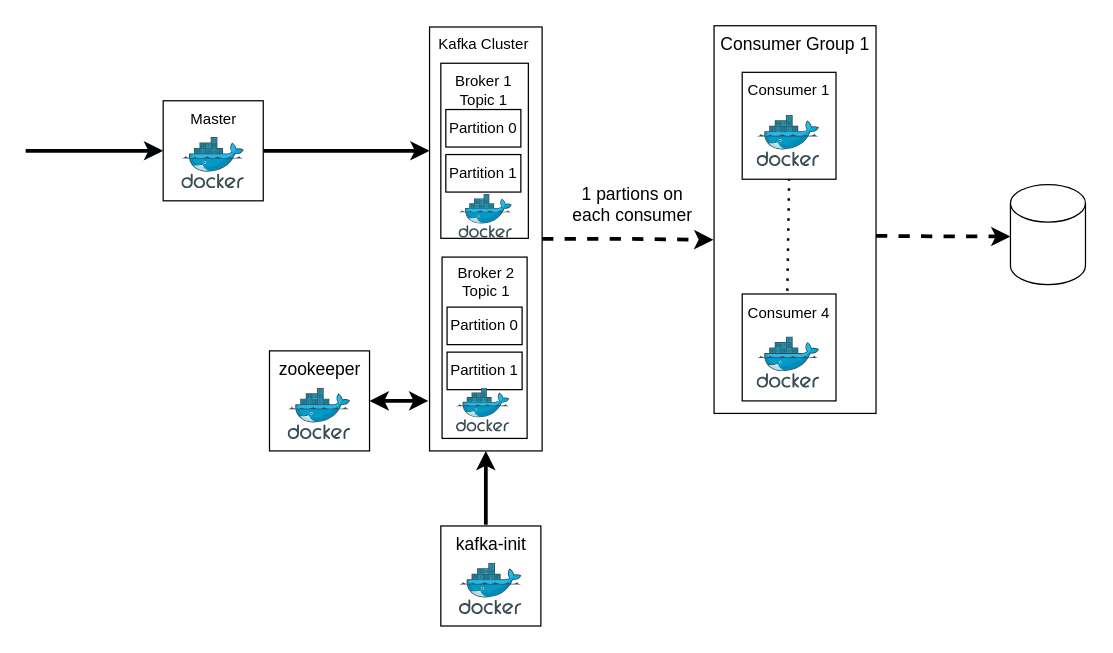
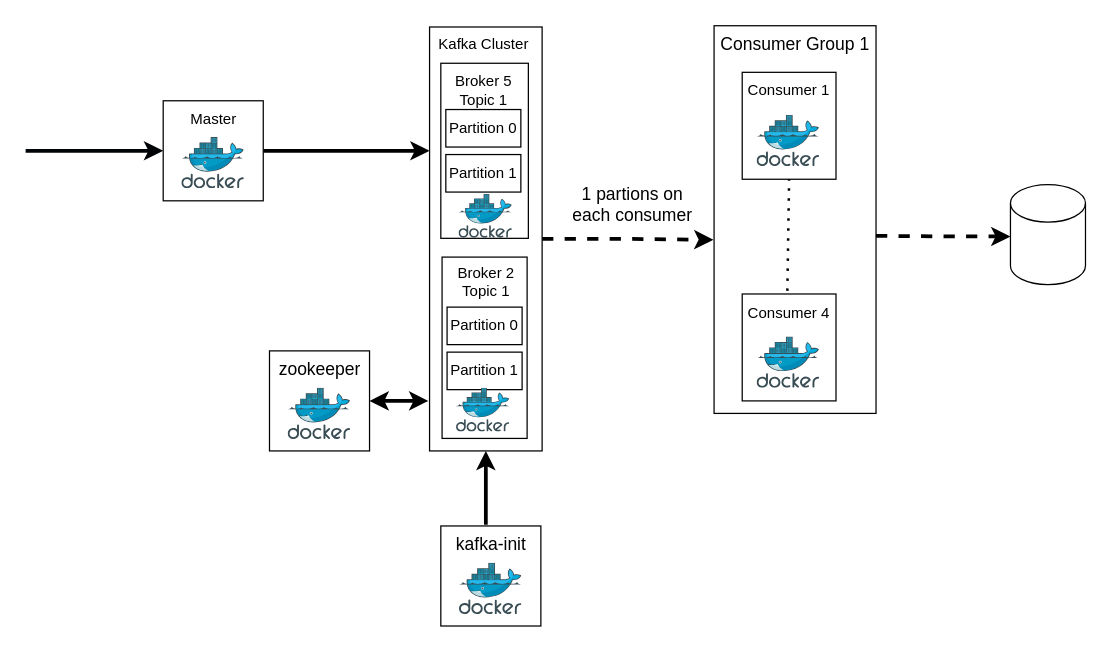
- <mxCell id="14" value="Broker 1&lt;br&gt;Topic 1" style="text;html=1;align=center;verticalAlign=middle;resizable=0;points=[];autosize=1;strokeColor=none;fillColor=none;" parent="1" vertex="1"><mxGeometry x="351" y="52" width="70" height="40" as="geometry" /></mxCell>
+ <mxCell id="14" value="Broker 5&lt;br&gt;Topic 1" style="text;html=1;align=center;verticalAlign=middle;resizable=0;points=[];autosize=1;strokeColor=none;fillColor=none;" parent="1" vertex="1"><mxGeometry x="351" y="52" width="70" height="40" as="geometry" /></mxCell>
